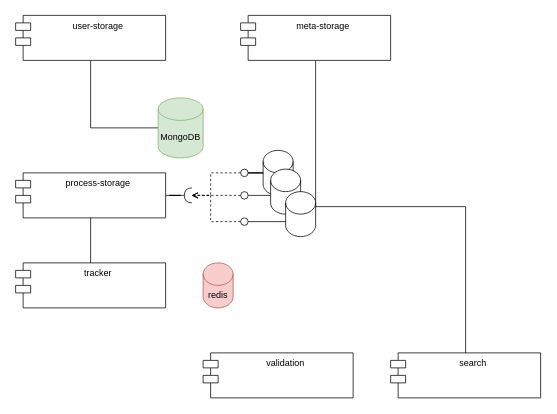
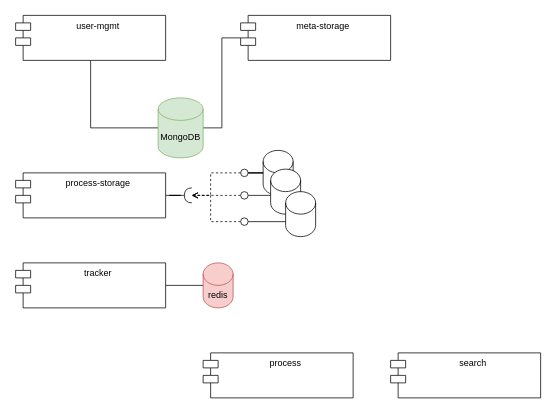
- <mxCell id="3" value="user-storage" style="shape=module;align=left;spacingLeft=20;align=center;verticalAlign=top;" vertex="1" parent="1"><mxGeometry x="20" y="20" width="200" height="60" as="geometry" /></mxCell>
+ <mxCell id="3" value="user-mgmt" style="shape=module;align=left;spacingLeft=20;align=center;verticalAlign=top;" vertex="1" parent="1"><mxGeometry x="20" y="20" width="200" height="60" as="geometry" /></mxCell>
- <mxCell id="6" style="edgeStyle=orthogonalEdgeStyle;rounded=0;orthogonalLoop=1;jettySize=auto;html=1;endArrow=none;endFill=0;" edge="1" parent="1" source="7" target="11"><mxGeometry relative="1" as="geometry" /></mxCell>
+ <mxCell id="6" style="edgeStyle=orthogonalEdgeStyle;rounded=0;orthogonalLoop=1;jettySize=auto;html=1;entryX=1;entryY=0.5;entryDx=0;entryDy=0;entryPerimeter=0;endArrow=none;endFill=0;" edge="1" parent="1" source="7" target="12"><mxGeometry relative="1" as="geometry" /></mxCell>
- <mxCell id="8" style="edgeStyle=orthogonalEdgeStyle;rounded=0;orthogonalLoop=1;jettySize=auto;html=1;endArrow=none;endFill=0;strokeWidth=1;" edge="1" parent="1" source="9" target="5"><mxGeometry relative="1" as="geometry" /></mxCell>
+ <mxCell id="8" style="edgeStyle=orthogonalEdgeStyle;rounded=0;orthogonalLoop=1;jettySize=auto;html=1;endArrow=none;endFill=0;strokeWidth=1;" edge="1" parent="1" source="9" target="26"><mxGeometry relative="1" as="geometry" /></mxCell>
- <mxCell id="10" value="validation" style="shape=module;align=left;spacingLeft=20;align=center;verticalAlign=top;" vertex="1" parent="1"><mxGeometry x="270" y="470" width="200" height="60" as="geometry" /></mxCell>
+ <mxCell id="10" value="process" style="shape=module;align=left;spacingLeft=20;align=center;verticalAlign=top;" vertex="1" parent="1"><mxGeometry x="270" y="470" width="200" height="60" as="geometry" /></mxCell>
